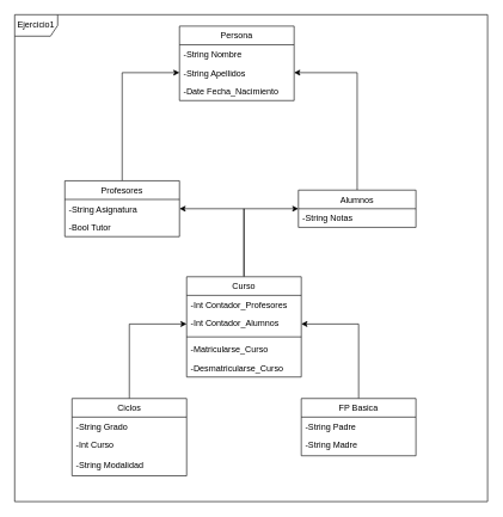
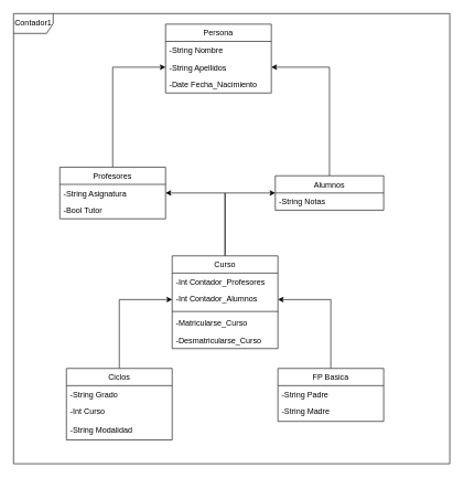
- <mxCell id="30" value="Ejercicio1" style="shape=umlFrame;whiteSpace=wrap;html=1;pointerEvents=0;" vertex="1" parent="1"><mxGeometry x="20" y="20" width="660" height="680" as="geometry" /></mxCell>
+ <mxCell id="30" value="Contador1" style="shape=umlFrame;whiteSpace=wrap;html=1;pointerEvents=0;" vertex="1" parent="1"><mxGeometry x="20" y="20" width="660" height="680" as="geometry" /></mxCell>
